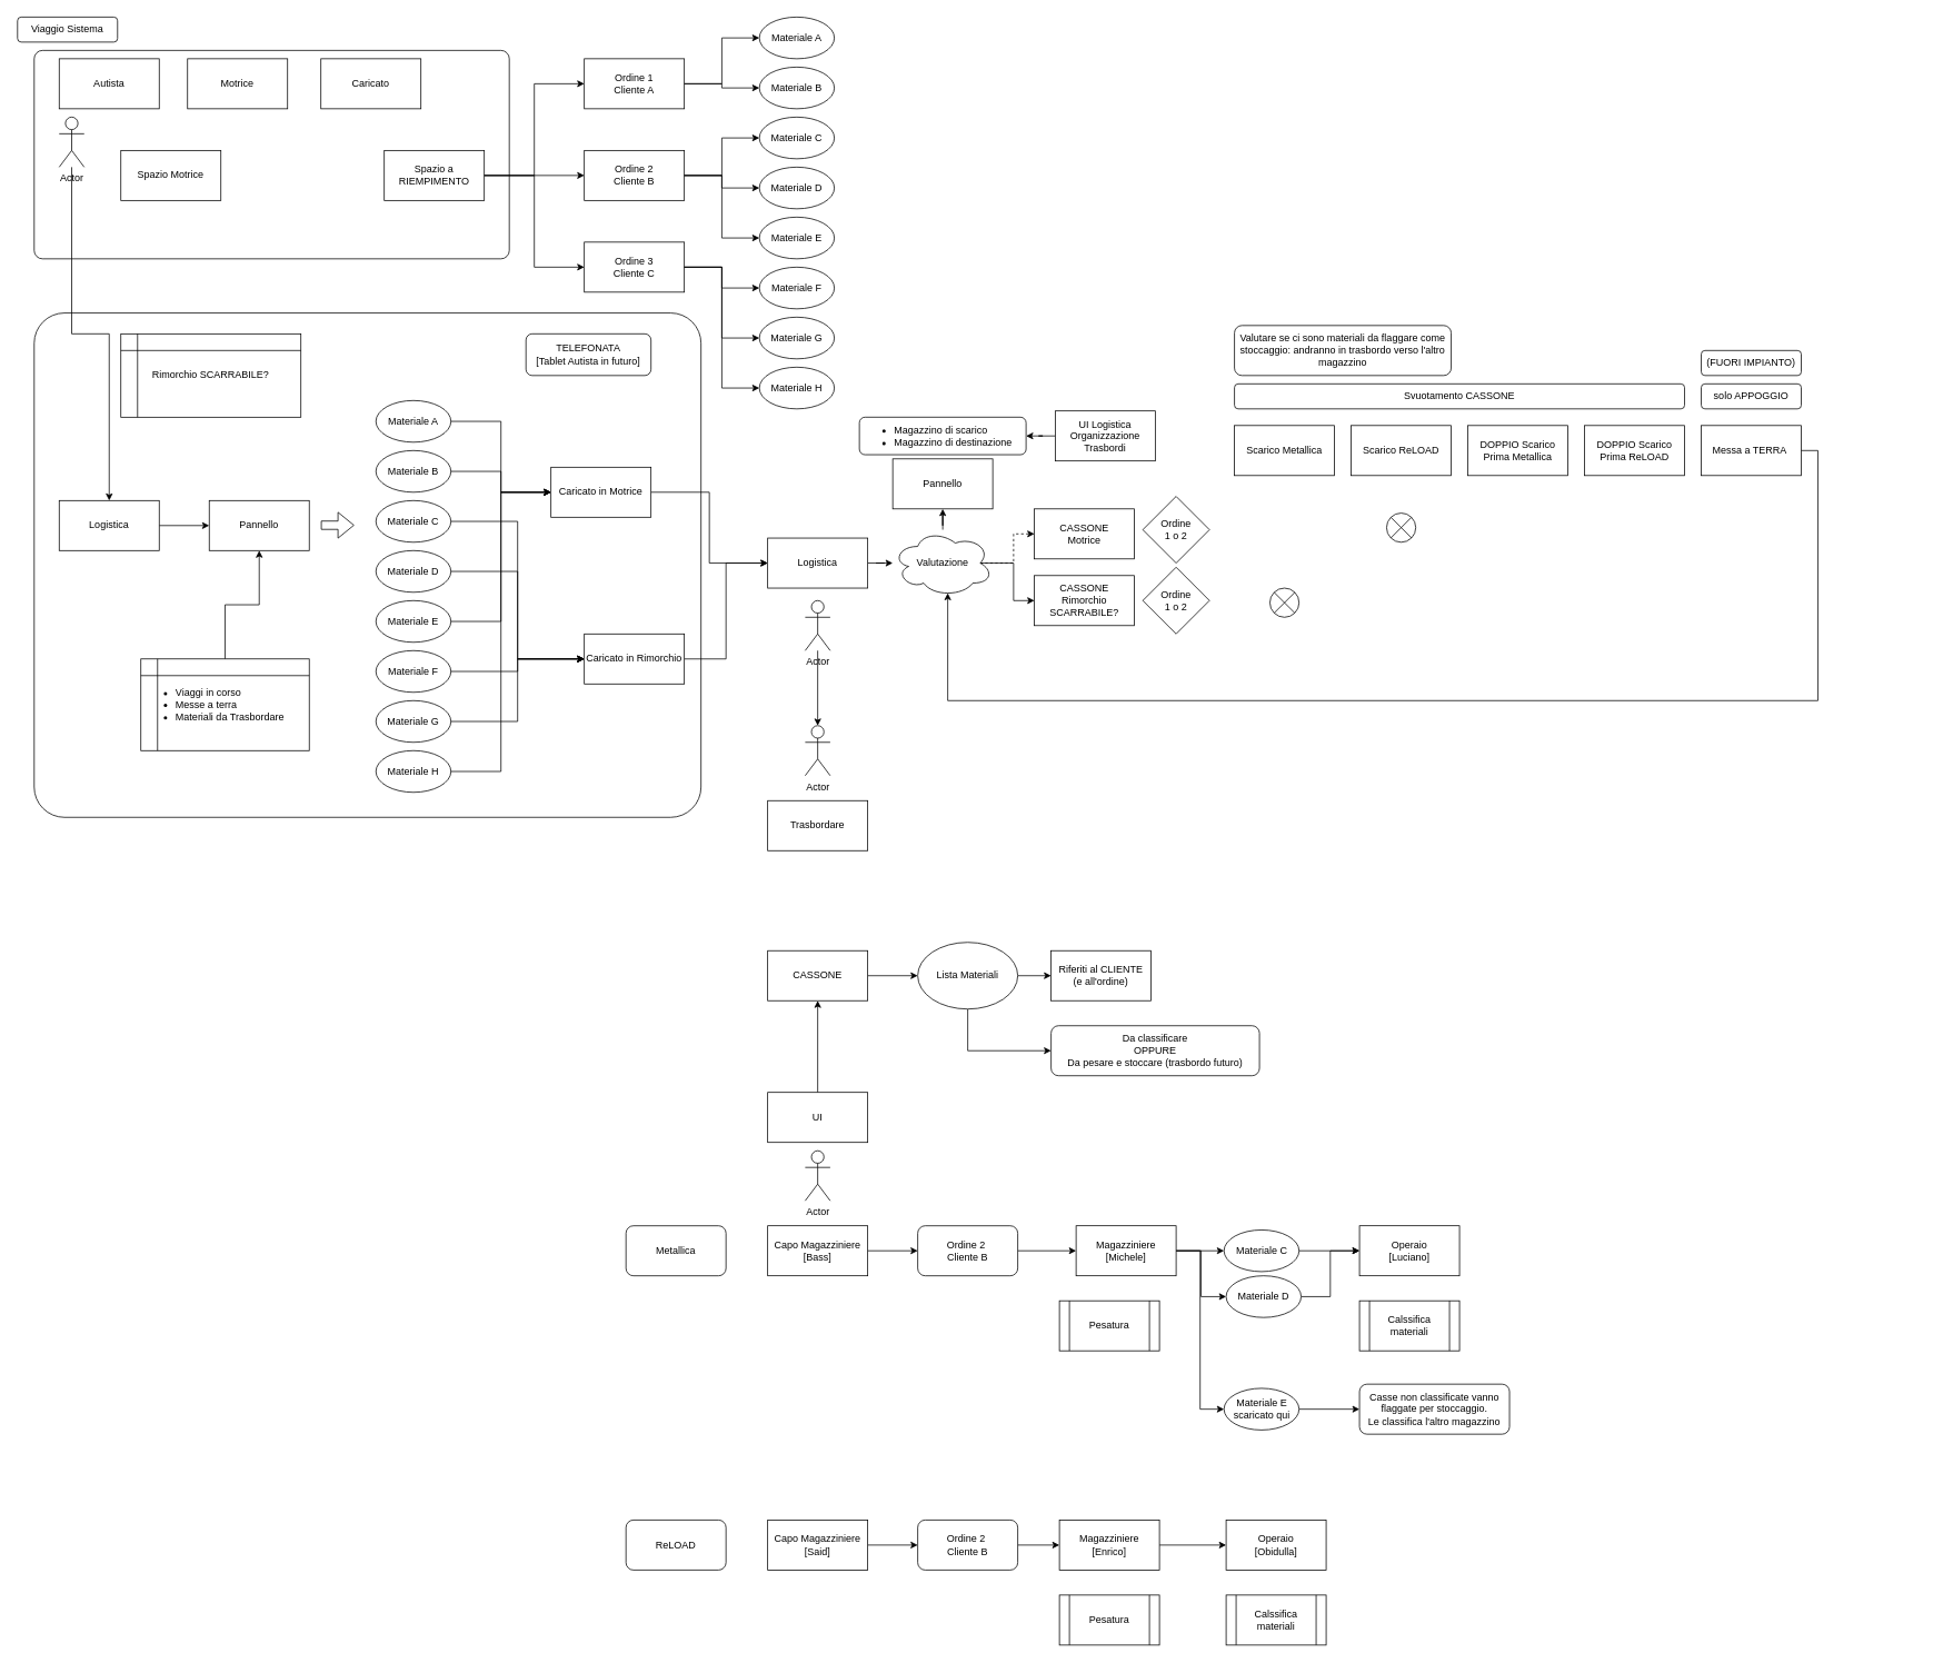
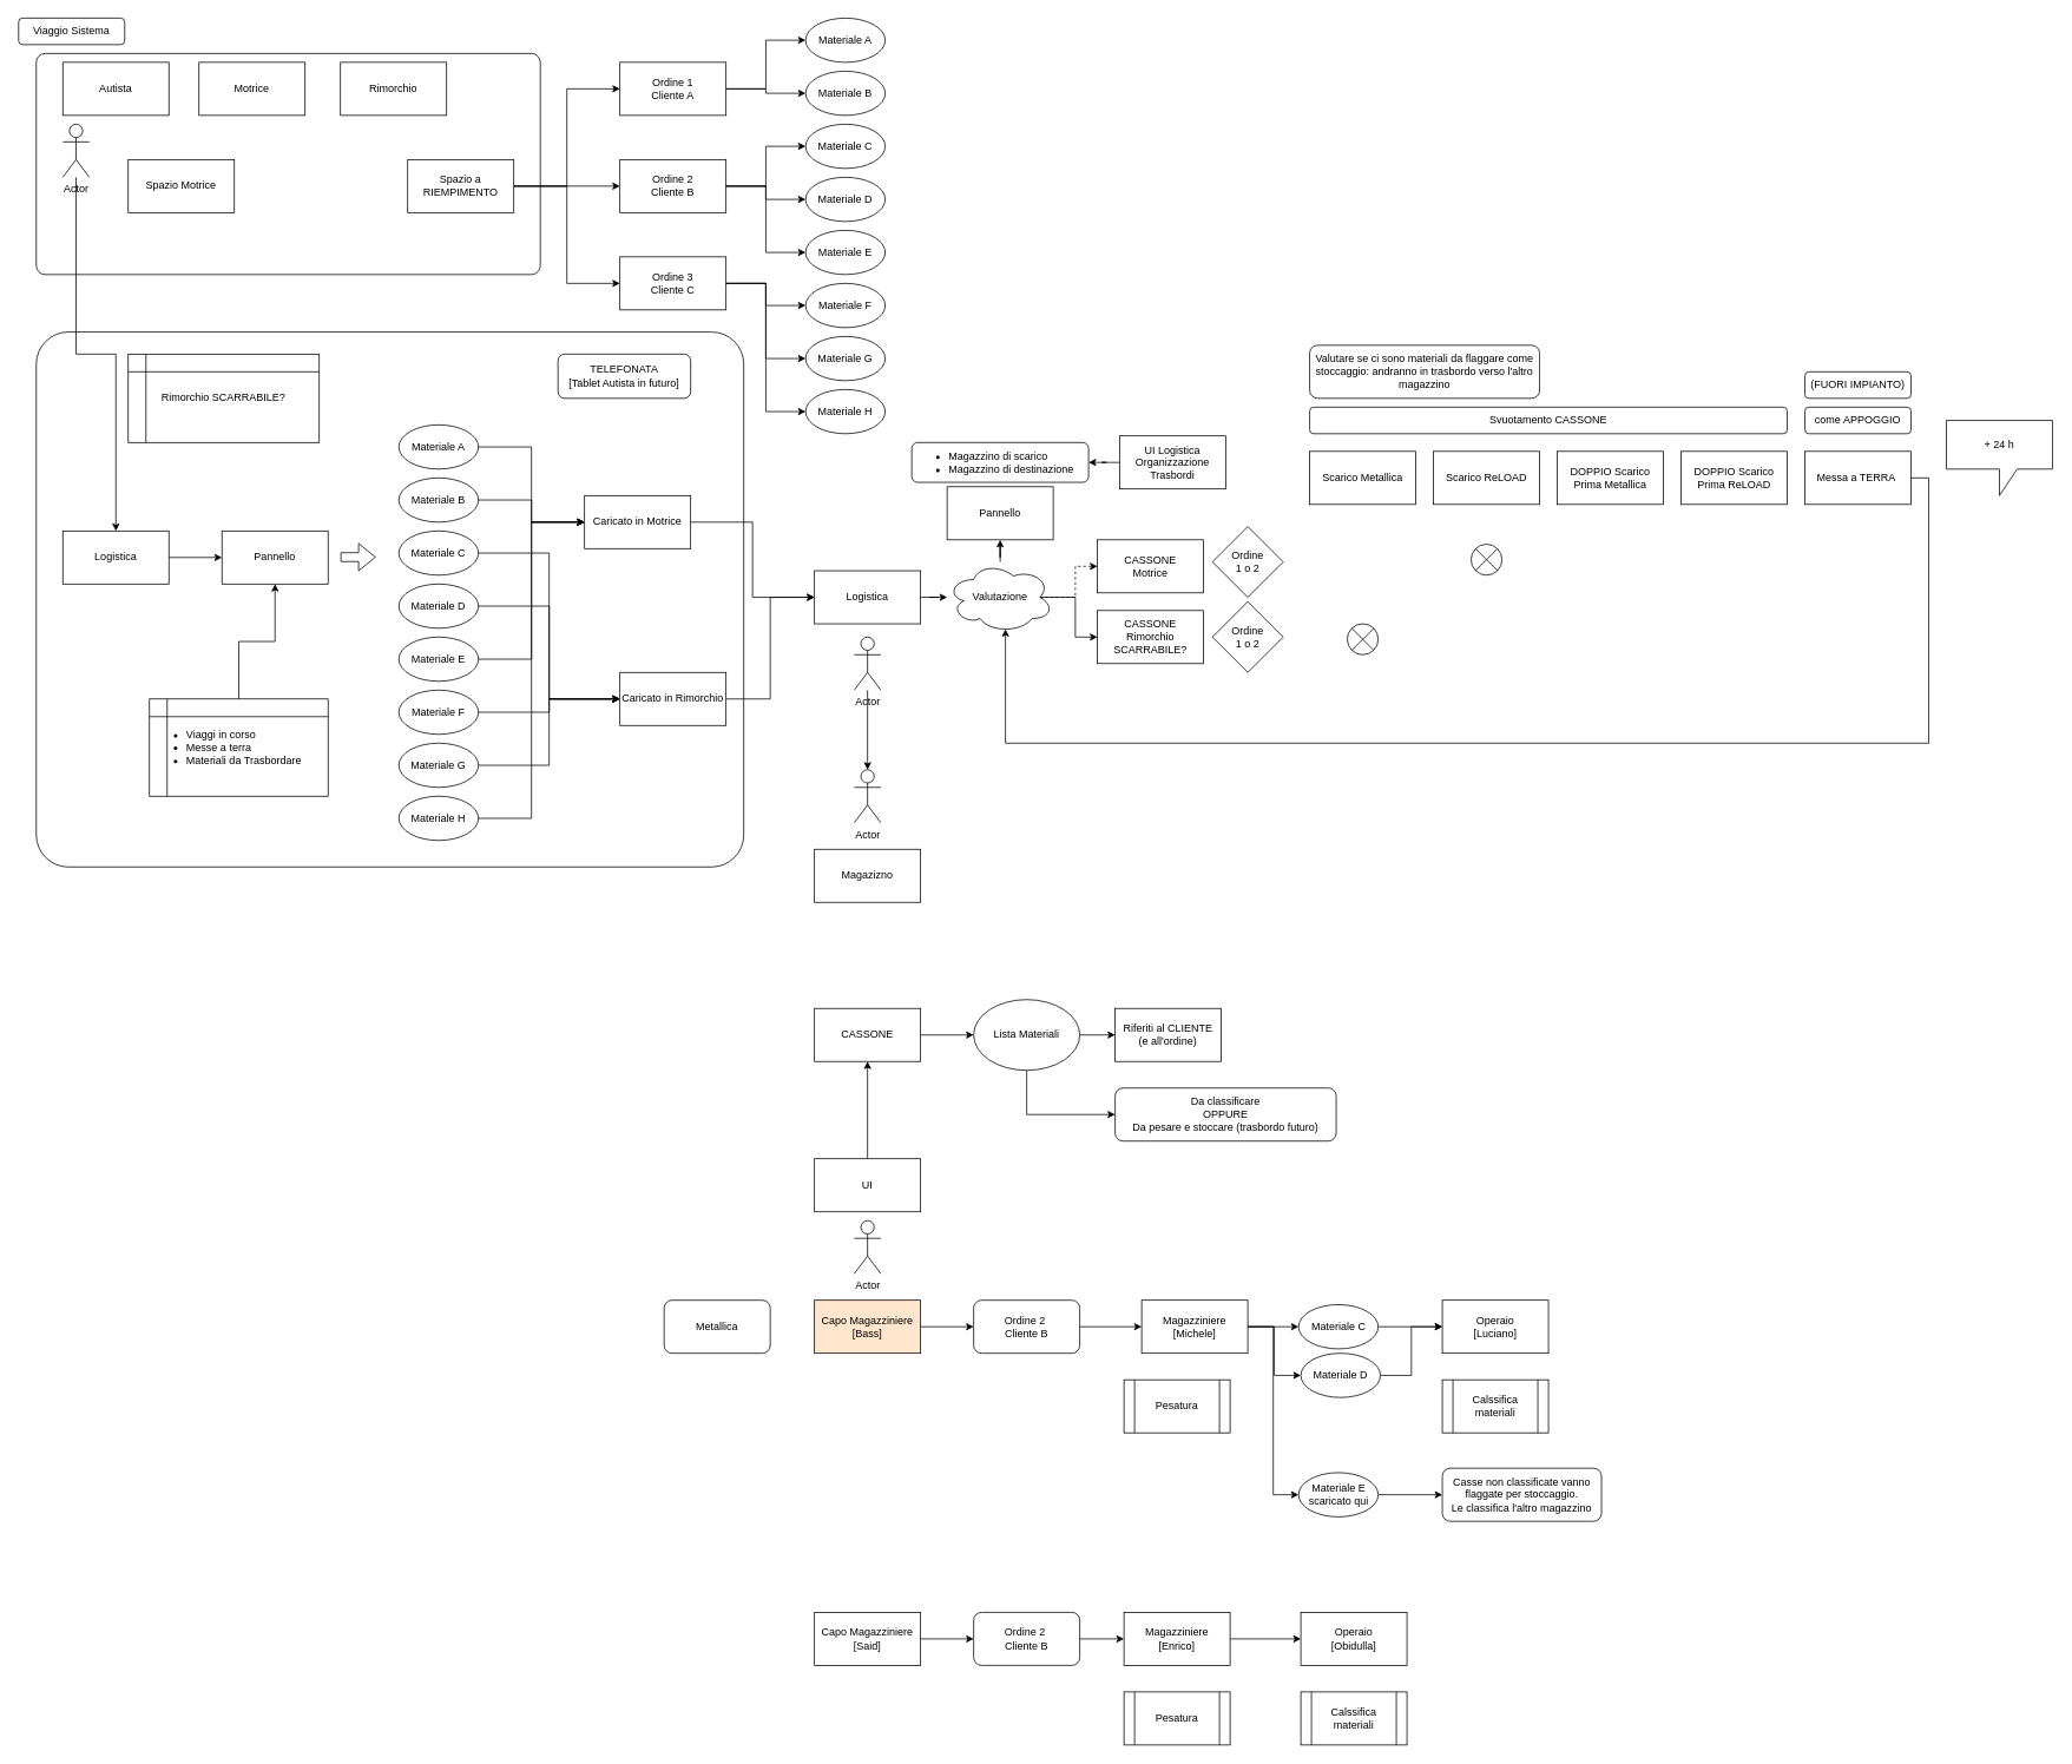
- <mxCell id="8" value="Caricato" style="rounded=0;whiteSpace=wrap;html=1;" vertex="1" parent="1"><mxGeometry x="384" y="70" width="120" height="60" as="geometry" /></mxCell>
+ <mxCell id="8" value="Rimorchio" style="rounded=0;whiteSpace=wrap;html=1;" vertex="1" parent="1"><mxGeometry x="384" y="70" width="120" height="60" as="geometry" /></mxCell>
- <mxCell id="75" value="solo APPOGGIO" style="rounded=1;whiteSpace=wrap;html=1;" vertex="1" parent="1"><mxGeometry x="2040" y="460" width="120" height="30" as="geometry" /></mxCell>
+ <mxCell id="75" value="come APPOGGIO" style="rounded=1;whiteSpace=wrap;html=1;" vertex="1" parent="1"><mxGeometry x="2040" y="460" width="120" height="30" as="geometry" /></mxCell>
+ <mxCell id="81" value="+ 24 h" style="shape=callout;whiteSpace=wrap;html=1;perimeter=calloutPerimeter;" vertex="1" parent="1"><mxGeometry x="2200" y="475" width="120" height="85" as="geometry" /></mxCell>
- <mxCell id="64" value="Trasbordare" style="rounded=0;whiteSpace=wrap;html=1;" vertex="1" parent="1"><mxGeometry x="920" y="960" width="120" height="60" as="geometry" /></mxCell>
+ <mxCell id="64" value="Magazizno" style="rounded=0;whiteSpace=wrap;html=1;" vertex="1" parent="1"><mxGeometry x="920" y="960" width="120" height="60" as="geometry" /></mxCell>
- <mxCell id="96" value="Capo Magazziniere&lt;div&gt;[Bass]&lt;/div&gt;" style="rounded=0;whiteSpace=wrap;html=1;" vertex="1" parent="1"><mxGeometry x="920" y="1470" width="120" height="60" as="geometry" /></mxCell>
+ <mxCell id="96" value="Capo Magazziniere&lt;div&gt;[Bass]&lt;/div&gt;" style="rounded=0;whiteSpace=wrap;html=1;fillColor=#ffe6cc;" vertex="1" parent="1"><mxGeometry x="920" y="1470" width="120" height="60" as="geometry" /></mxCell>
- <mxCell id="115" value="ReLOAD" style="rounded=1;whiteSpace=wrap;html=1;" vertex="1" parent="1"><mxGeometry x="750" y="1823" width="120" height="60" as="geometry" /></mxCell>
